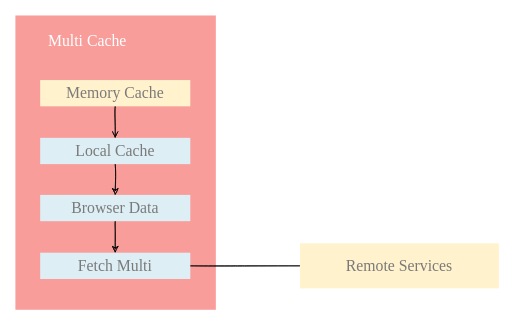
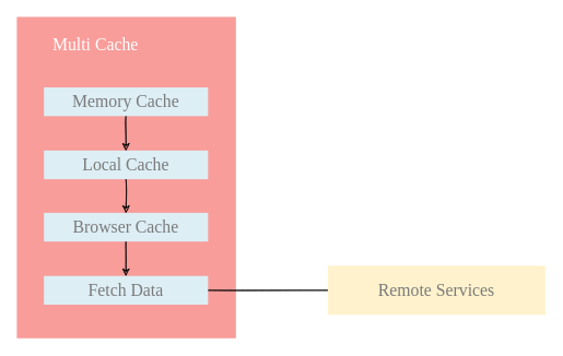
- <mxCell id="9" value="Memory Cache" style="rounded=0;whiteSpace=wrap;html=1;strokeColor=none;fillColor=#fff2cc;sketch=0;shadow=0;glass=0;fontColor=#7A7A7A;fontSize=21;fontFamily=var(--Font);" vertex="1" parent="1"><mxGeometry x="53" y="106" width="200" height="35" as="geometry" /></mxCell>
+ <mxCell id="9" value="Memory Cache" style="rounded=0;whiteSpace=wrap;html=1;strokeColor=none;fillColor=#DDEEF5;sketch=0;shadow=0;glass=0;fontColor=#7A7A7A;fontSize=21;fontFamily=var(--Font);" vertex="1" parent="1"><mxGeometry x="53" y="106" width="200" height="35" as="geometry" /></mxCell>
- <mxCell id="8" style="edgeStyle=orthogonalEdgeStyle;rounded=0;orthogonalLoop=1;jettySize=auto;html=1;fontFamily=var(--Font);fontSize=21;fontColor=#7A7A7A;sketch=1;endArrow=open;" edge="1" parent="1" source="9" target="7"><mxGeometry relative="1" as="geometry" /></mxCell>
+ <mxCell id="8" style="edgeStyle=orthogonalEdgeStyle;rounded=0;orthogonalLoop=1;jettySize=auto;html=1;fontFamily=var(--Font);fontSize=21;fontColor=#7A7A7A;sketch=1;" edge="1" parent="1" source="9" target="7"><mxGeometry relative="1" as="geometry" /></mxCell>
- <mxCell id="5" value="Browser Data" style="rounded=0;whiteSpace=wrap;html=1;strokeColor=none;fillColor=#DDEEF5;sketch=0;shadow=0;glass=0;fontColor=#7A7A7A;fontSize=21;fontFamily=var(--Font);" vertex="1" parent="1"><mxGeometry x="53" y="259" width="200" height="35" as="geometry" /></mxCell>
+ <mxCell id="5" value="Browser Cache" style="rounded=0;whiteSpace=wrap;html=1;strokeColor=none;fillColor=#DDEEF5;sketch=0;shadow=0;glass=0;fontColor=#7A7A7A;fontSize=21;fontFamily=var(--Font);" vertex="1" parent="1"><mxGeometry x="53" y="259" width="200" height="35" as="geometry" /></mxCell>
- <mxCell id="11" value="Fetch Multi" style="rounded=0;whiteSpace=wrap;html=1;strokeColor=none;fillColor=#DDEEF5;sketch=0;shadow=0;glass=0;fontColor=#7A7A7A;fontSize=21;fontFamily=var(--Font);" vertex="1" parent="1"><mxGeometry x="53" y="336" width="200" height="35" as="geometry" /></mxCell>
+ <mxCell id="11" value="Fetch Data" style="rounded=0;whiteSpace=wrap;html=1;strokeColor=none;fillColor=#DDEEF5;sketch=0;shadow=0;glass=0;fontColor=#7A7A7A;fontSize=21;fontFamily=var(--Font);" vertex="1" parent="1"><mxGeometry x="53" y="336" width="200" height="35" as="geometry" /></mxCell>
